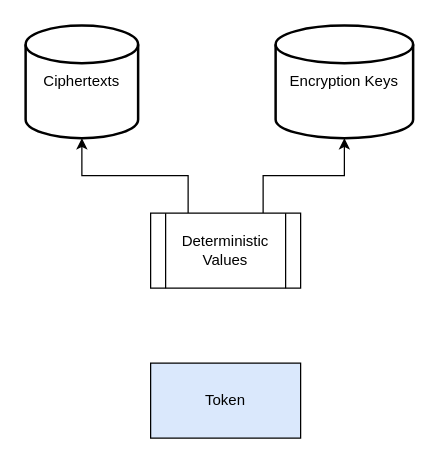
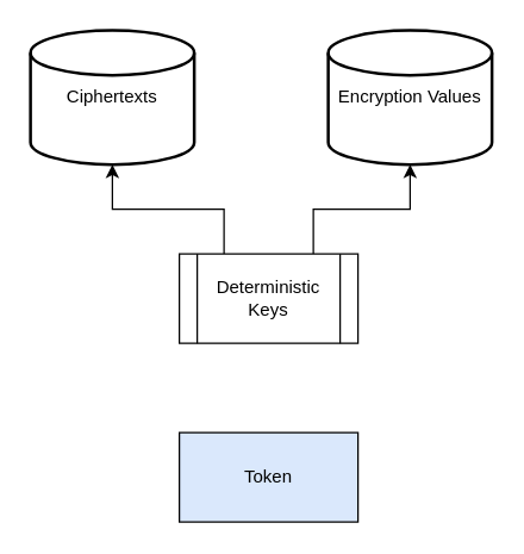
- <mxCell id="2" value="Ciphertexts" style="strokeWidth=2;html=1;shape=mxgraph.flowchart.database;whiteSpace=wrap;" vertex="1" parent="1"><mxGeometry x="20" y="20" width="90" height="90" as="geometry" /></mxCell>
+ <mxCell id="2" value="Ciphertexts" style="strokeWidth=2;html=1;shape=mxgraph.flowchart.database;whiteSpace=wrap;" vertex="1" parent="1"><mxGeometry x="20" y="20" width="110" height="90" as="geometry" /></mxCell>
- <mxCell id="3" value="Encryption Keys" style="strokeWidth=2;html=1;shape=mxgraph.flowchart.database;whiteSpace=wrap;" vertex="1" parent="1"><mxGeometry x="220" y="20" width="110" height="90" as="geometry" /></mxCell>
+ <mxCell id="3" value="Encryption Values" style="strokeWidth=2;html=1;shape=mxgraph.flowchart.database;whiteSpace=wrap;" vertex="1" parent="1"><mxGeometry x="220" y="20" width="110" height="90" as="geometry" /></mxCell>
- <mxCell id="7" value="Deterministic Values" style="shape=process;whiteSpace=wrap;html=1;backgroundOutline=1;" vertex="1" parent="1"><mxGeometry x="120" y="170" width="120" height="60" as="geometry" /></mxCell>
+ <mxCell id="7" value="Deterministic Keys" style="shape=process;whiteSpace=wrap;html=1;backgroundOutline=1;" vertex="1" parent="1"><mxGeometry x="120" y="170" width="120" height="60" as="geometry" /></mxCell>
